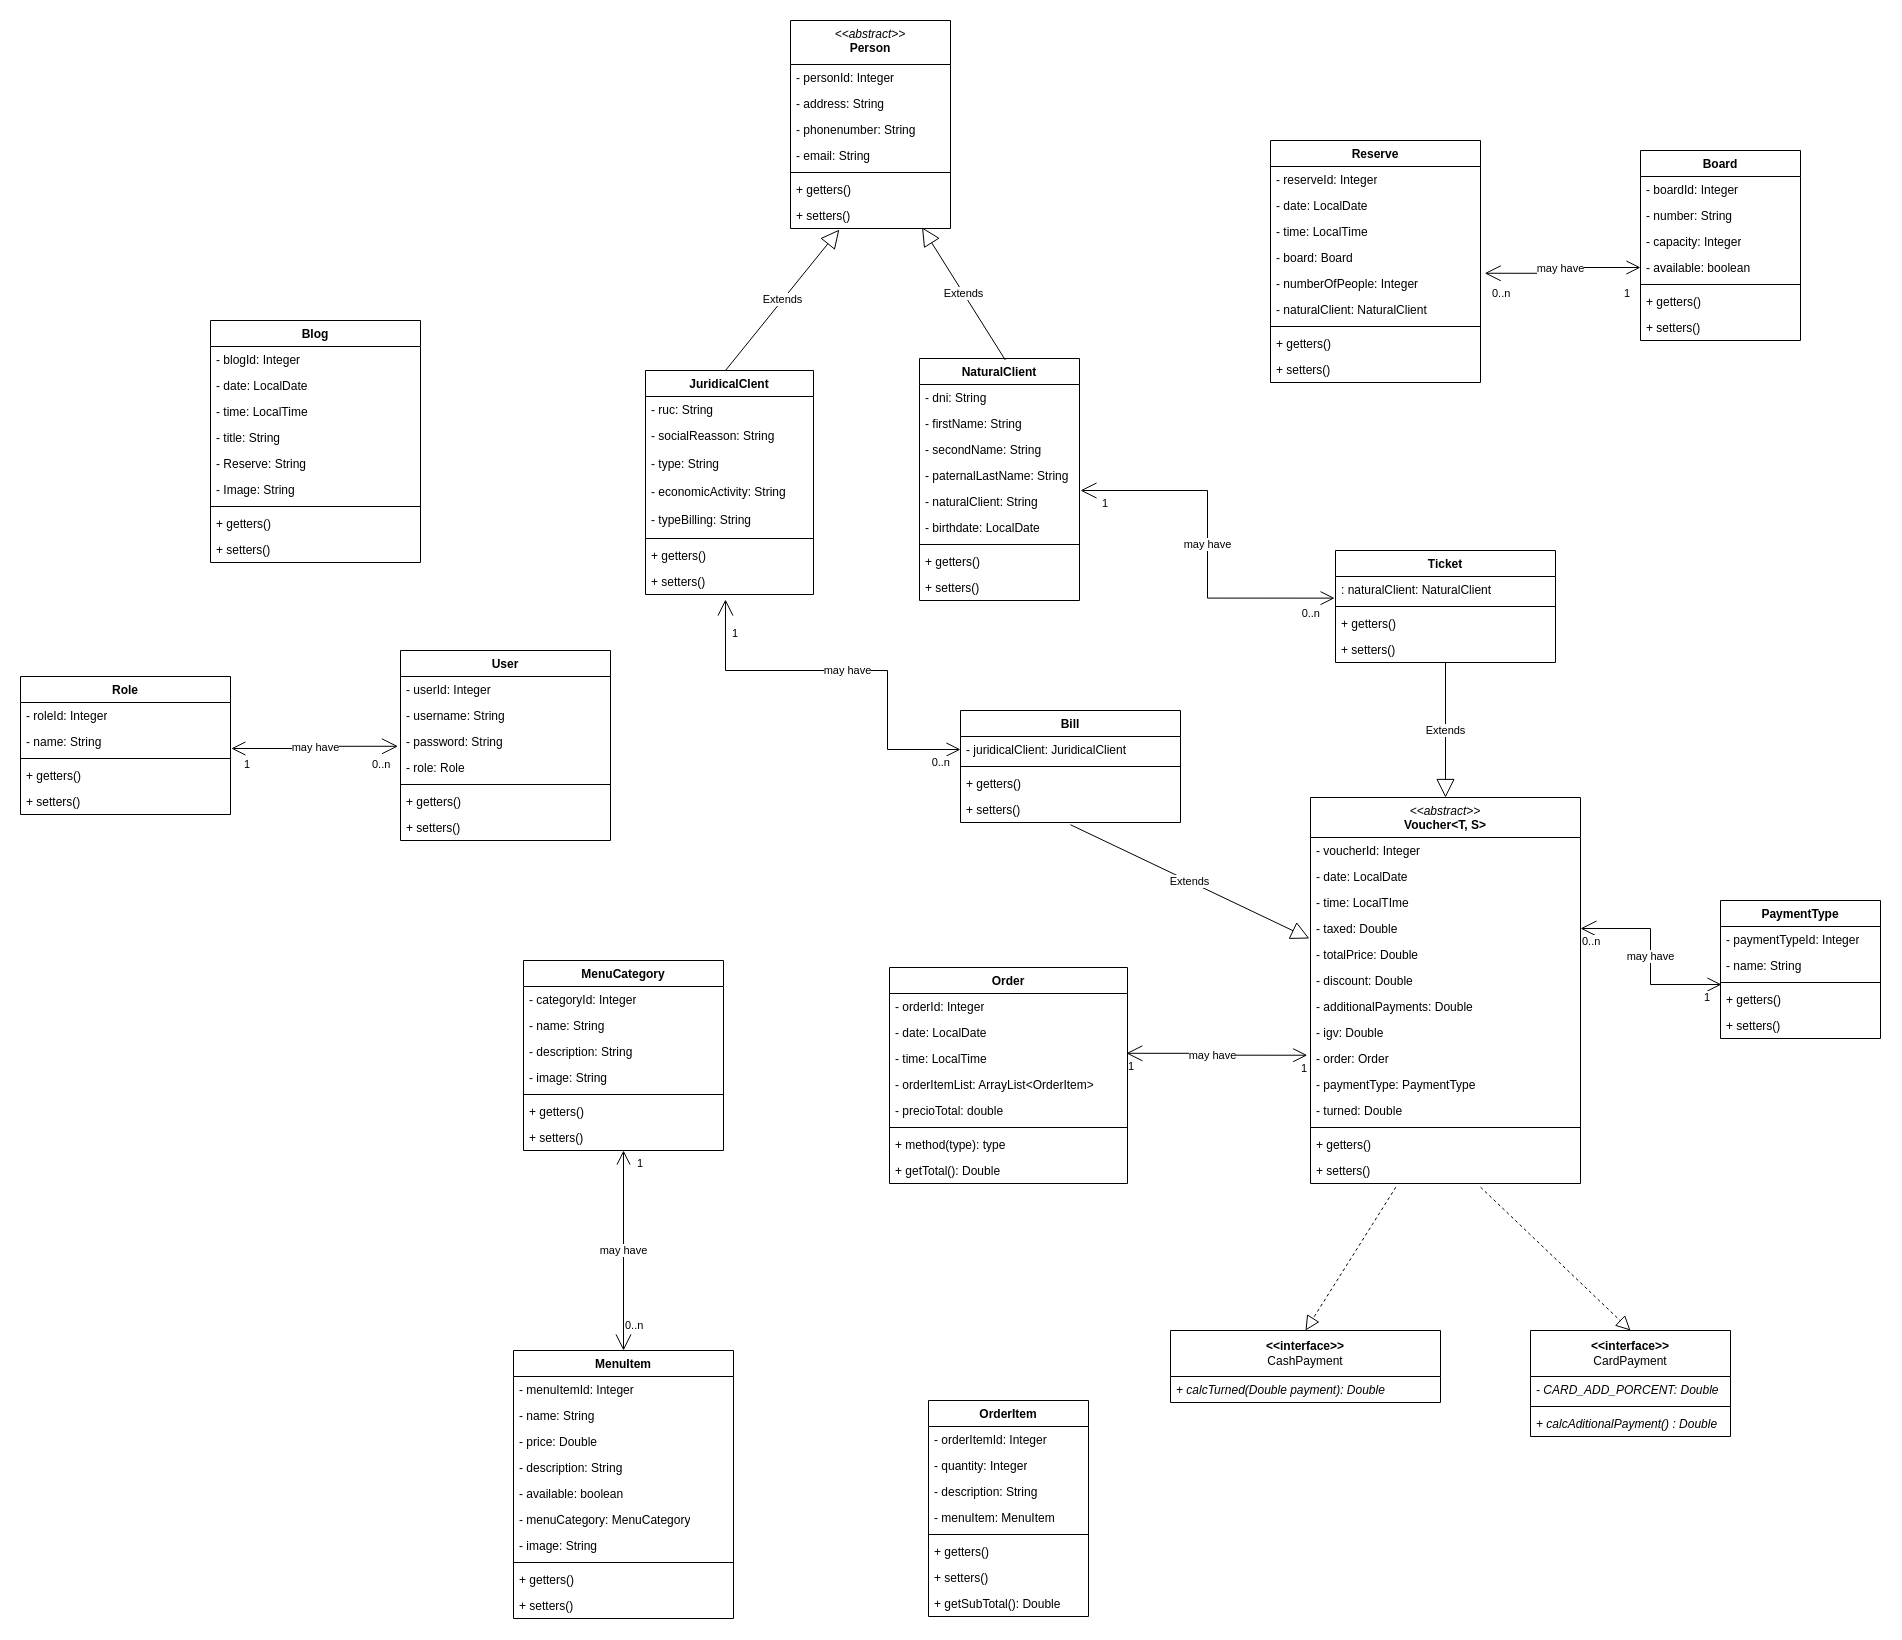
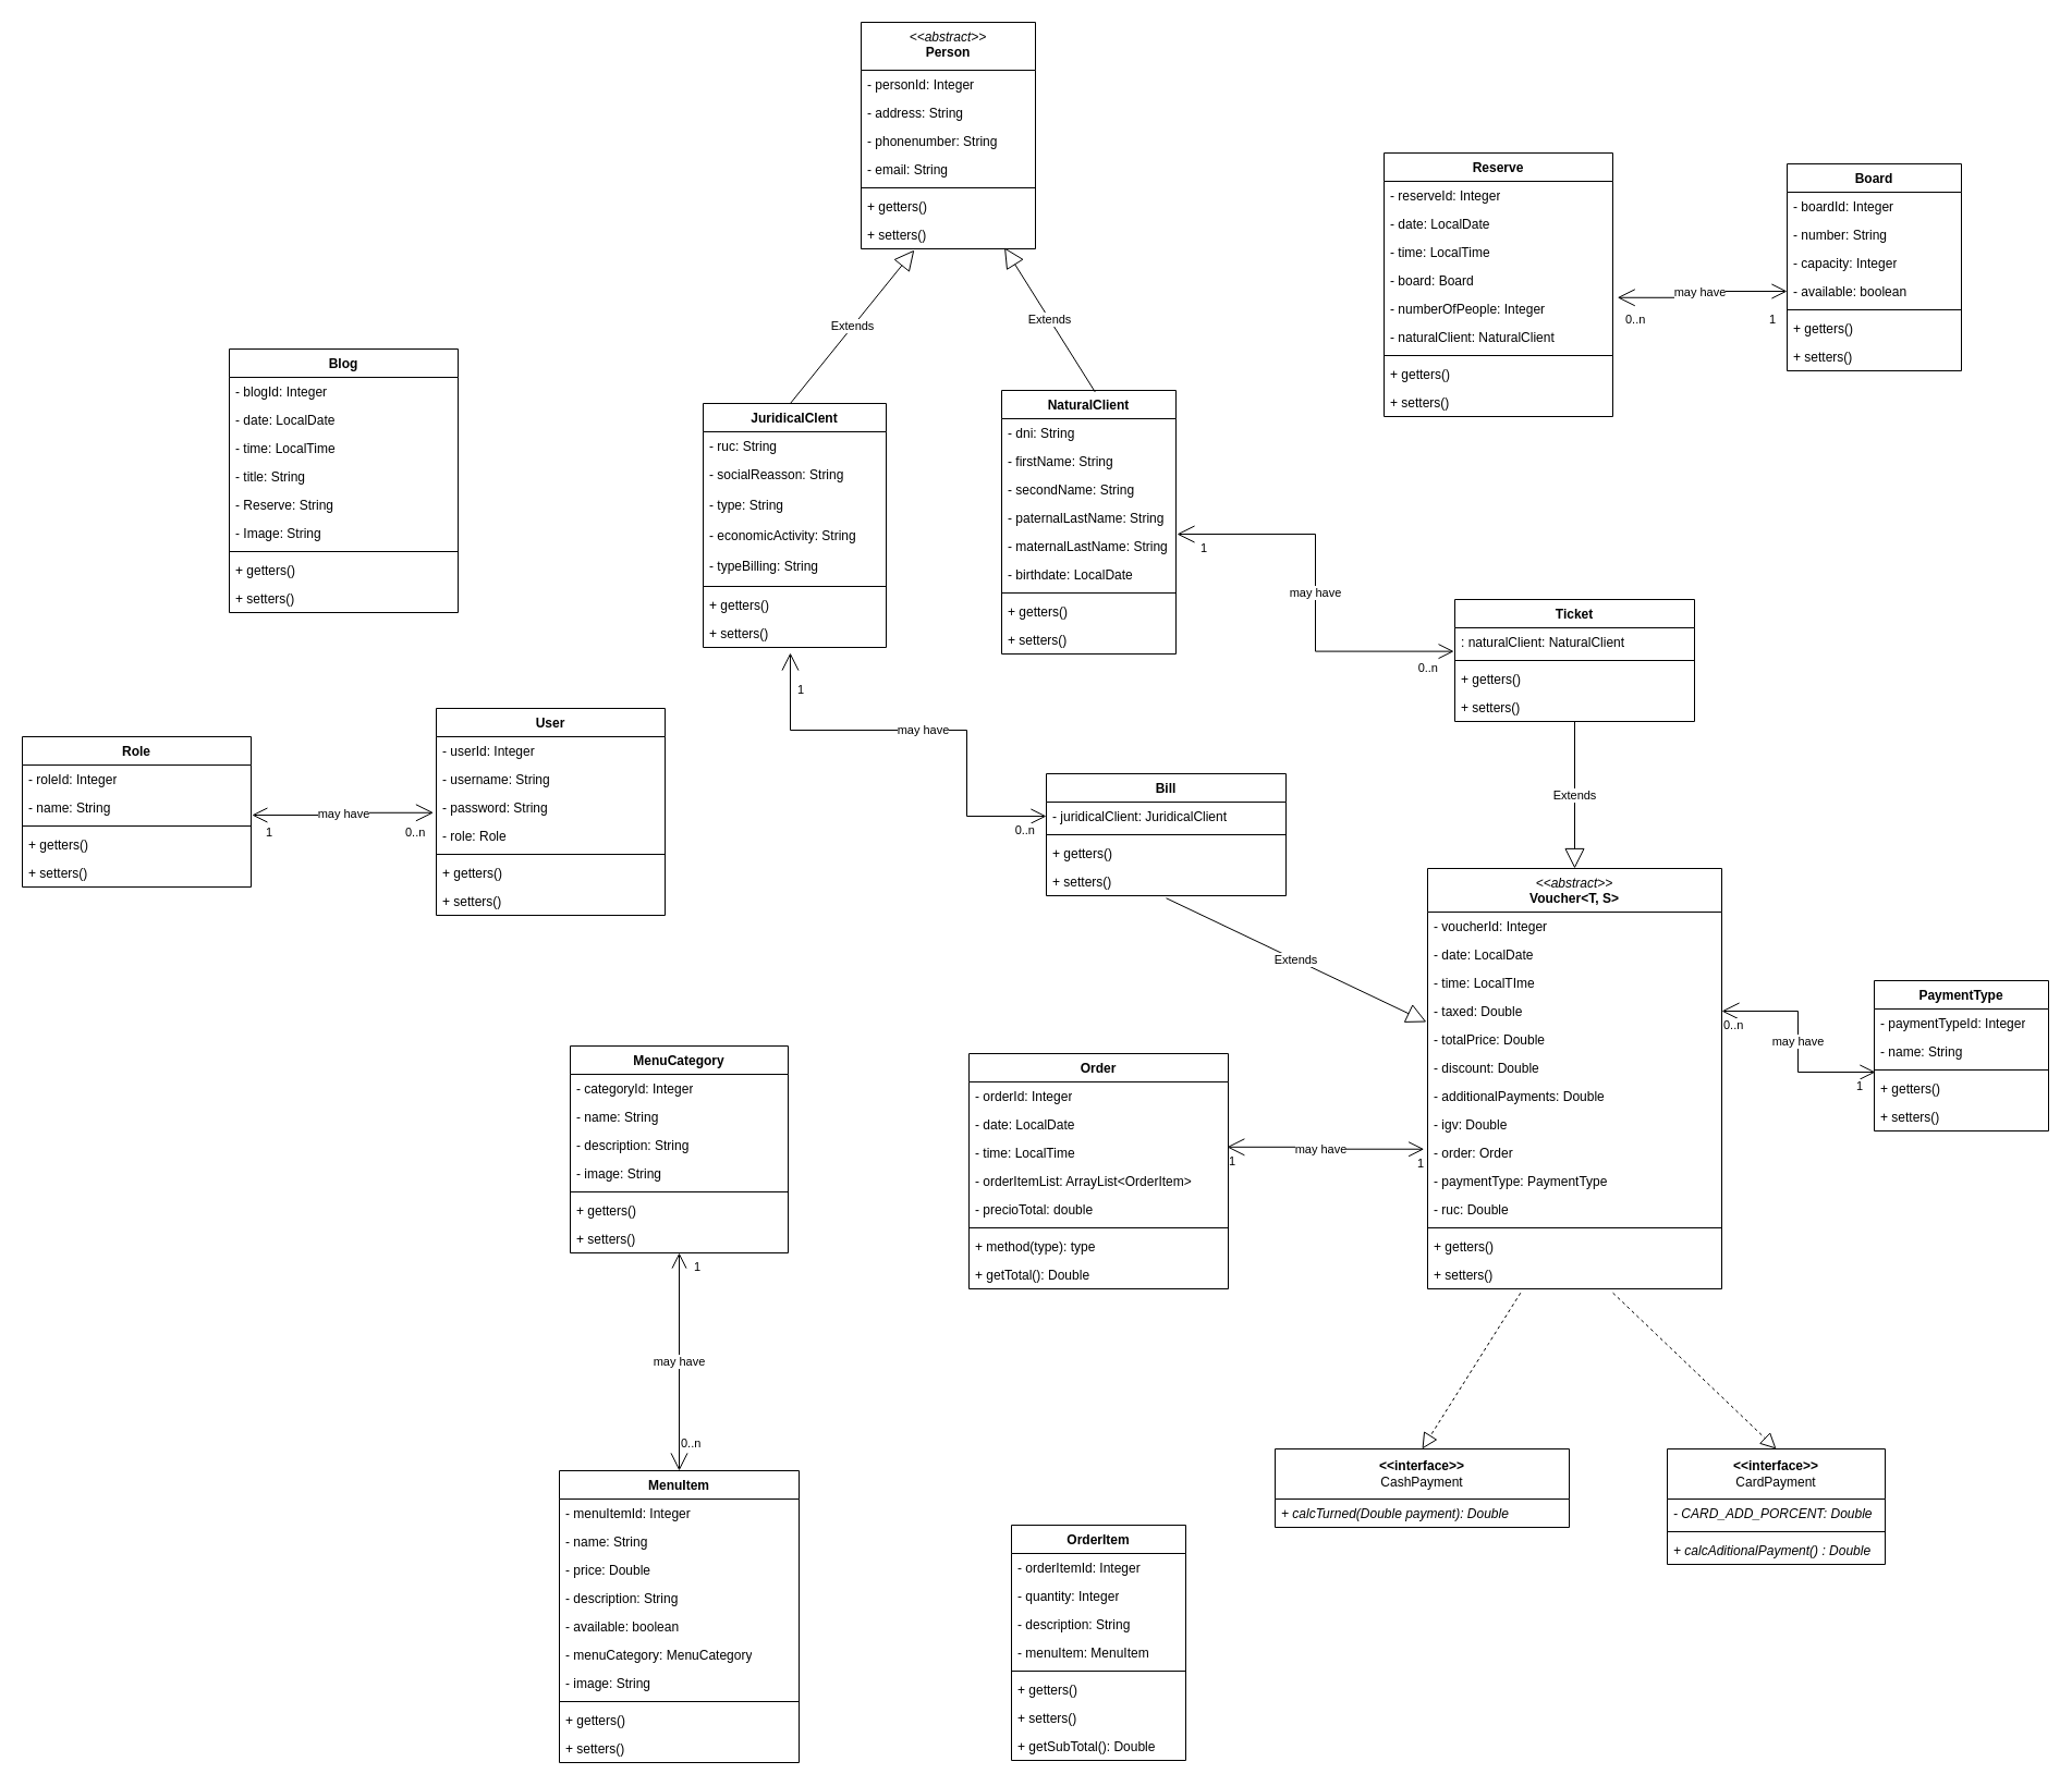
- <mxCell id="69" value="- naturalClient: String" style="text;strokeColor=none;fillColor=none;align=left;verticalAlign=top;spacingLeft=4;spacingRight=4;overflow=hidden;rotatable=0;points=[[0,0.5],[1,0.5]];portConstraint=eastwest;whiteSpace=wrap;html=1;" parent="64" vertex="1"><mxGeometry y="130" width="160" height="26" as="geometry" /></mxCell>
+ <mxCell id="69" value="- maternalLastName: String" style="text;strokeColor=none;fillColor=none;align=left;verticalAlign=top;spacingLeft=4;spacingRight=4;overflow=hidden;rotatable=0;points=[[0,0.5],[1,0.5]];portConstraint=eastwest;whiteSpace=wrap;html=1;" parent="64" vertex="1"><mxGeometry y="130" width="160" height="26" as="geometry" /></mxCell>
- <mxCell id="87" value="- turned: Double" style="text;strokeColor=none;fillColor=none;align=left;verticalAlign=top;spacingLeft=4;spacingRight=4;overflow=hidden;rotatable=0;points=[[0,0.5],[1,0.5]];portConstraint=eastwest;whiteSpace=wrap;html=1;" parent="76" vertex="1"><mxGeometry y="300" width="270" height="26" as="geometry" /></mxCell>
+ <mxCell id="87" value="- ruc: Double" style="text;strokeColor=none;fillColor=none;align=left;verticalAlign=top;spacingLeft=4;spacingRight=4;overflow=hidden;rotatable=0;points=[[0,0.5],[1,0.5]];portConstraint=eastwest;whiteSpace=wrap;html=1;" parent="76" vertex="1"><mxGeometry y="300" width="270" height="26" as="geometry" /></mxCell>
